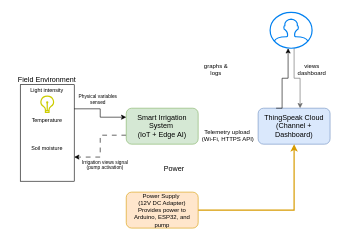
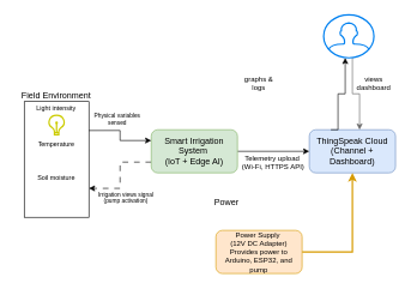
+ <mxCell id="6" value="" style="edgeStyle=orthogonalEdgeStyle;rounded=0;orthogonalLoop=1;jettySize=auto;html=1;" edge="1" parent="1" source="8" target="4"><mxGeometry relative="1" as="geometry" /></mxCell>
- <mxCell id="25" value="Power" style="text;html=1;whiteSpace=wrap;strokeColor=none;fillColor=none;align=center;verticalAlign=middle;rounded=0;" vertex="1" parent="1"><mxGeometry x="270" y="270" width="40" height="22.06" as="geometry" /></mxCell>
+ <mxCell id="25" value="Power" style="text;html=1;whiteSpace=wrap;strokeColor=none;fillColor=none;align=center;verticalAlign=middle;rounded=0;" vertex="1" parent="1"><mxGeometry x="295" y="270" width="40" height="22.06" as="geometry" /></mxCell>
- <mxCell id="13" value="&lt;div&gt;&lt;span&gt;Power Supply&amp;nbsp;&lt;/span&gt;&lt;/div&gt;&lt;div&gt;&lt;span&gt;(12V DC Adapter)&lt;/span&gt;&lt;/div&gt;&lt;div&gt;&lt;span&gt;Provides power to Arduino, ESP32, and pump&lt;/span&gt;&lt;/div&gt;" style="rounded=1;whiteSpace=wrap;html=1;fillColor=#ffe6cc;strokeColor=#d79b00;fontSize=10;" vertex="1" parent="1"><mxGeometry x="210" y="320" width="120" height="60" as="geometry" /></mxCell>
+ <mxCell id="13" value="&lt;div&gt;&lt;span&gt;Power Supply&amp;nbsp;&lt;/span&gt;&lt;/div&gt;&lt;div&gt;&lt;span&gt;(12V DC Adapter)&lt;/span&gt;&lt;/div&gt;&lt;div&gt;&lt;span&gt;Provides power to Arduino, ESP32, and pump&lt;/span&gt;&lt;/div&gt;" style="rounded=1;whiteSpace=wrap;html=1;fillColor=#ffe6cc;strokeColor=#d79b00;fontSize=10;" vertex="1" parent="1"><mxGeometry x="300" y="320" width="120" height="60" as="geometry" /></mxCell>
